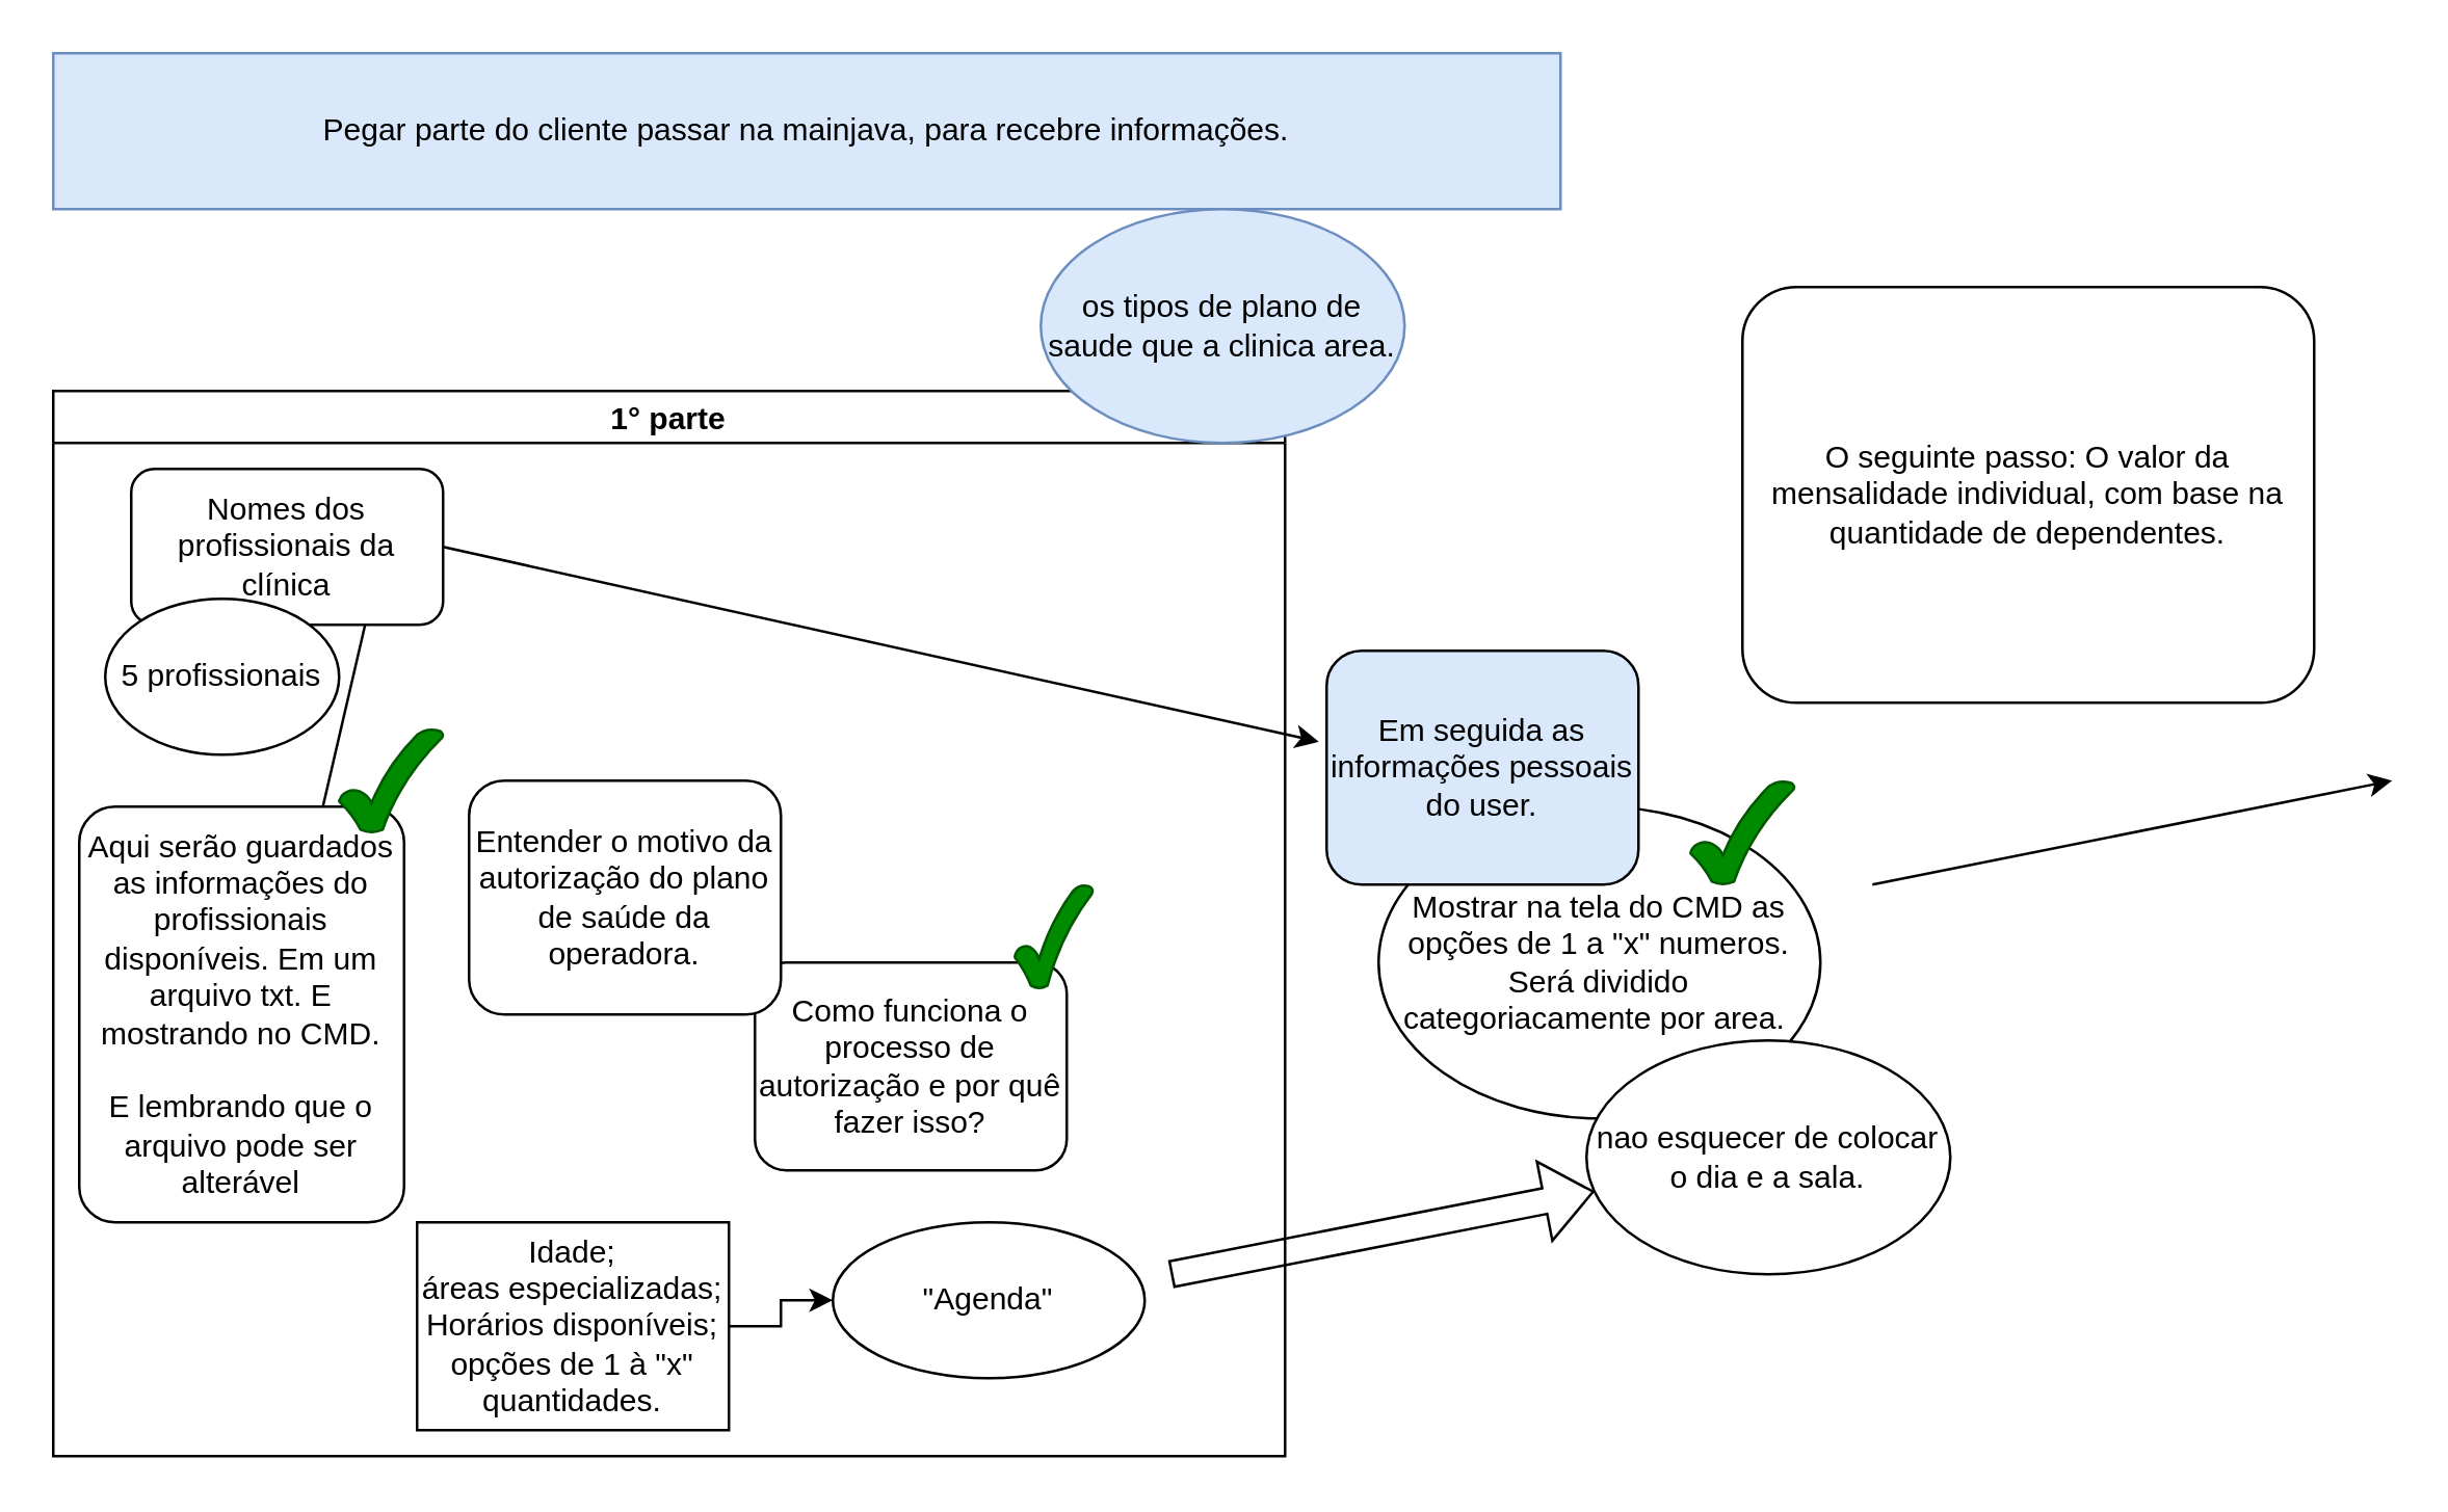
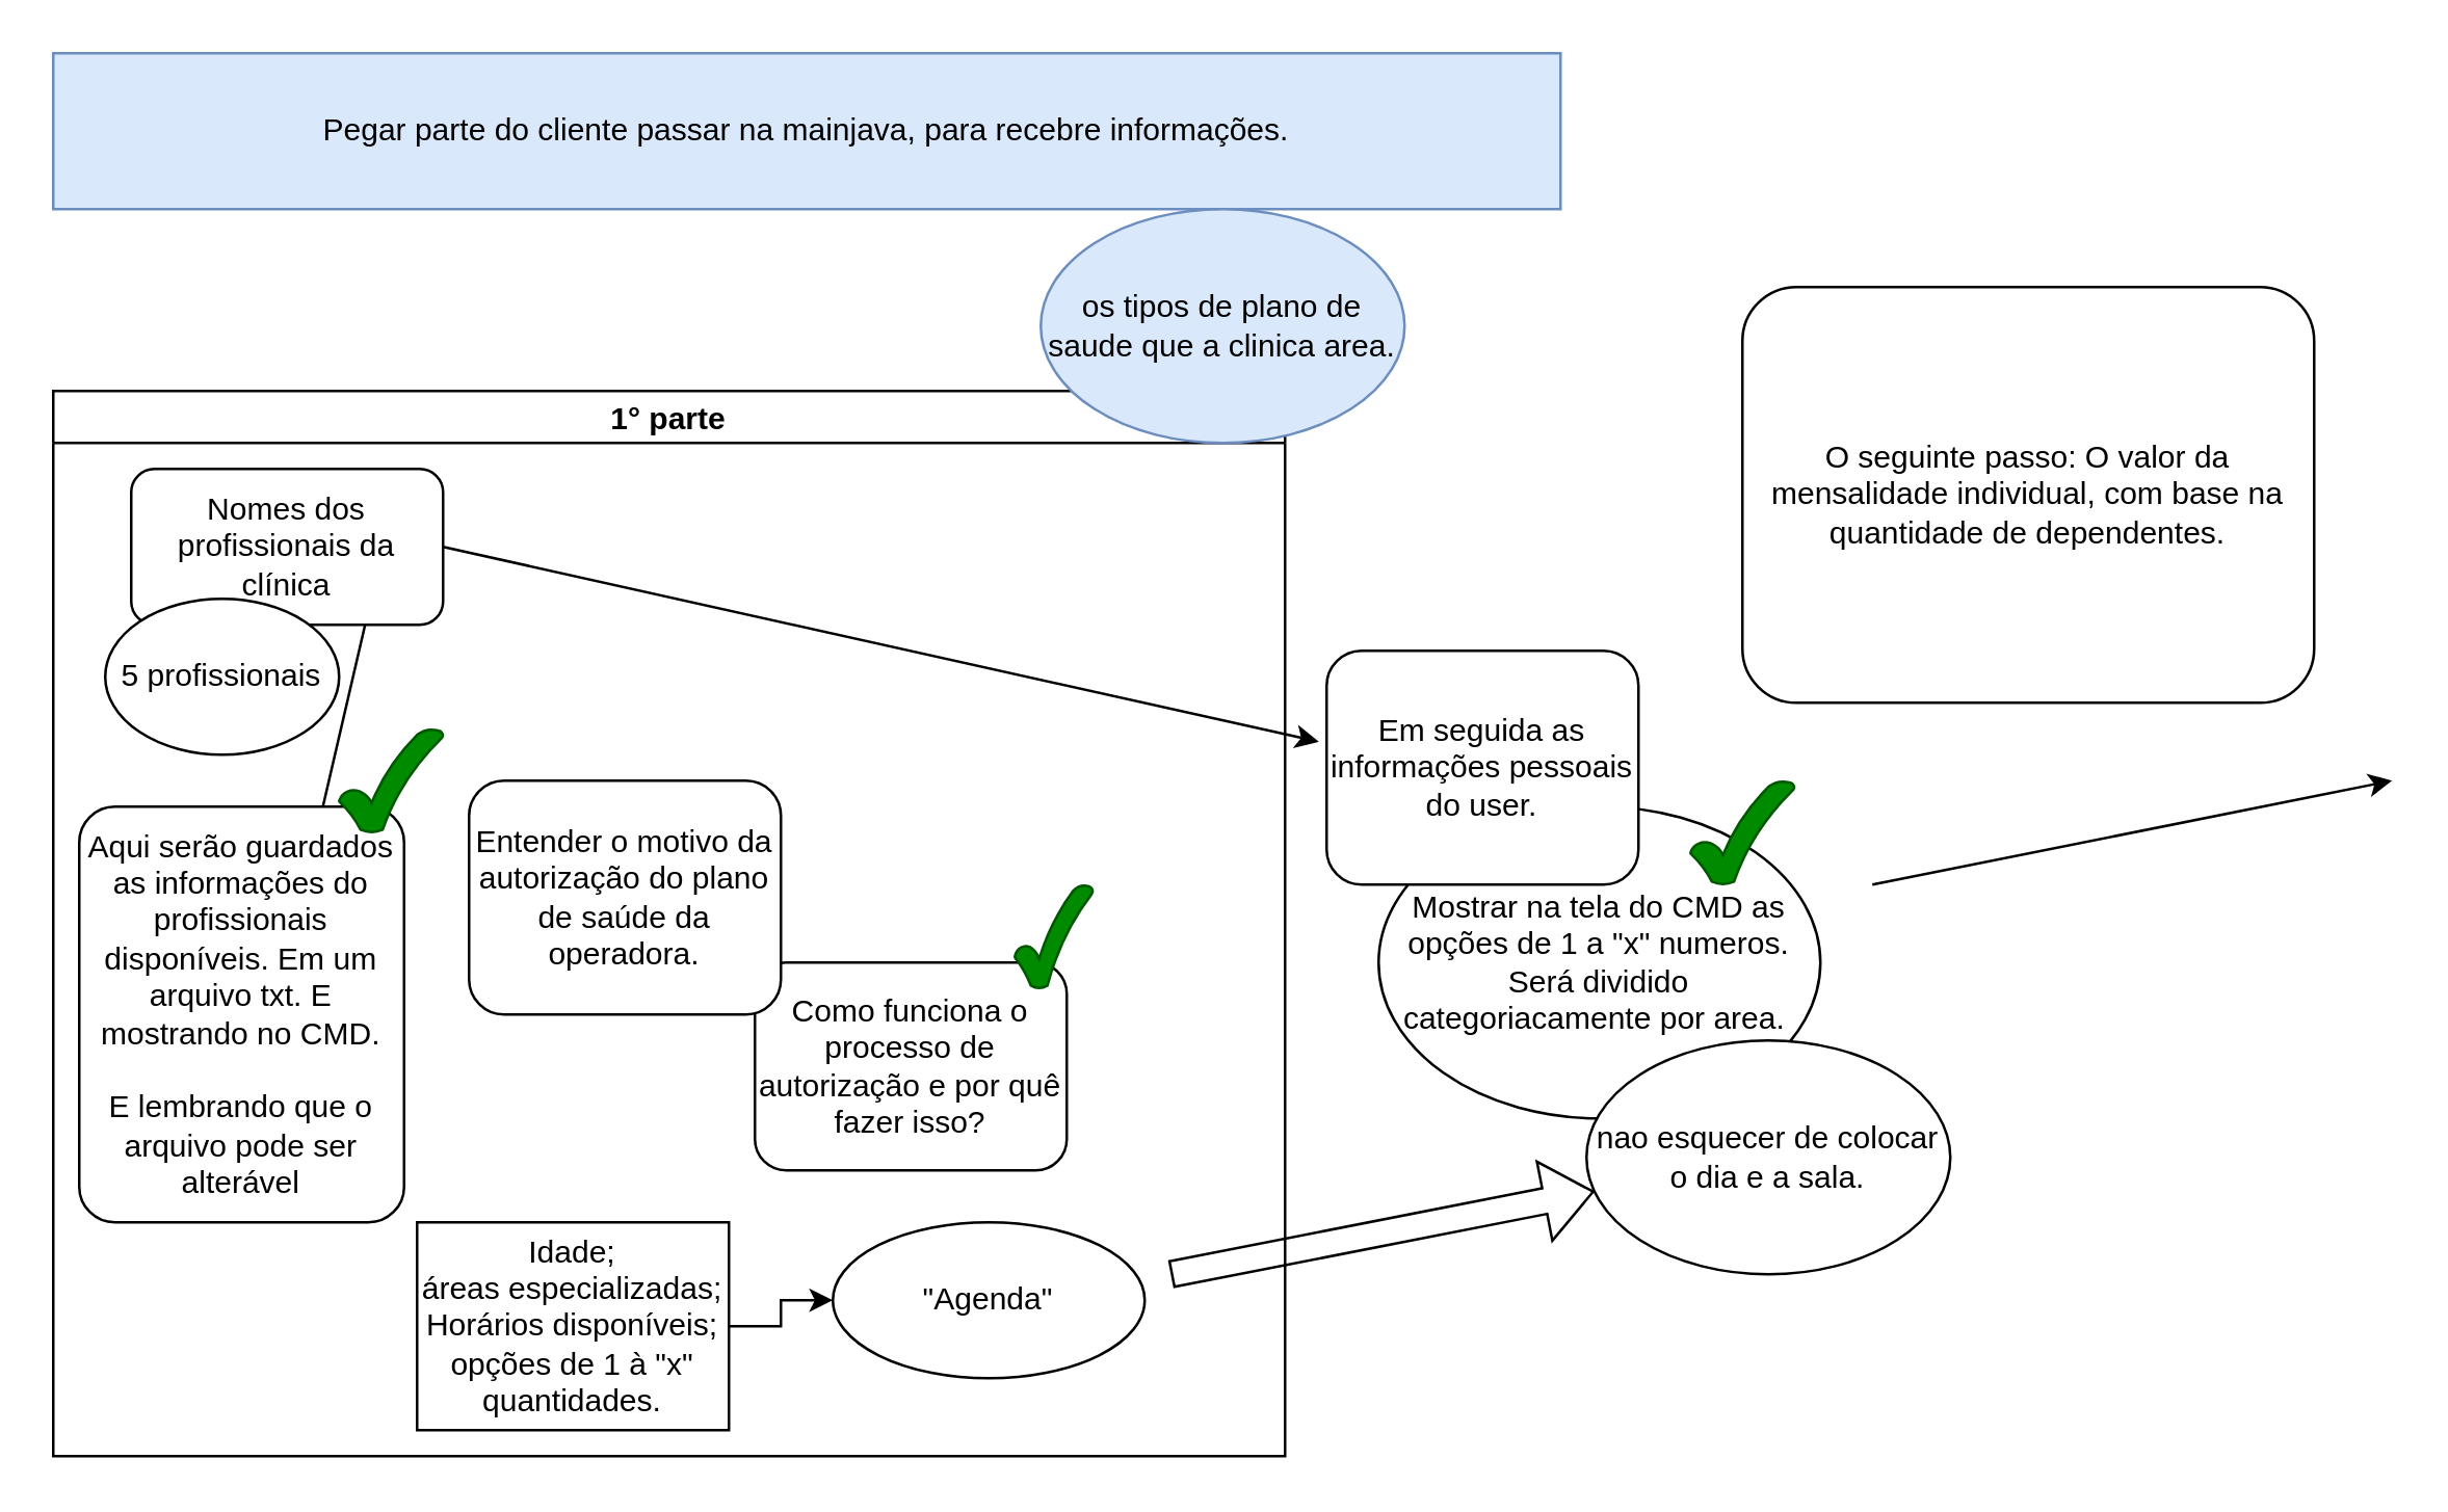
- <mxCell id="17" value="Em seguida as informações pessoais do user." style="rounded=1;whiteSpace=wrap;html=1;fillColor=#dae8fc;" parent="1" vertex="1"><mxGeometry x="510" y="250" width="120" height="90" as="geometry" /></mxCell>
+ <mxCell id="17" value="Em seguida as informações pessoais do user." style="rounded=1;whiteSpace=wrap;html=1;" parent="1" vertex="1"><mxGeometry x="510" y="250" width="120" height="90" as="geometry" /></mxCell>
